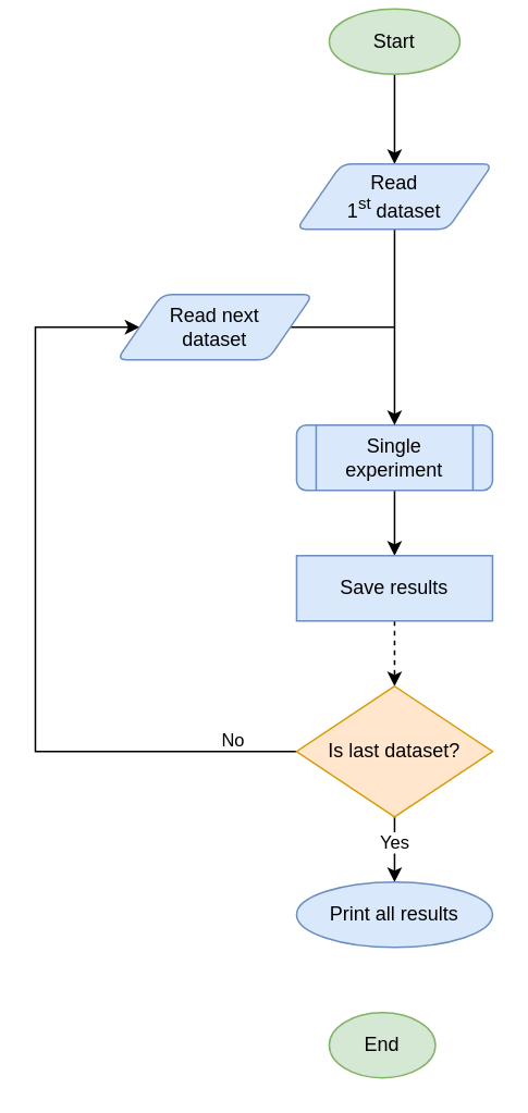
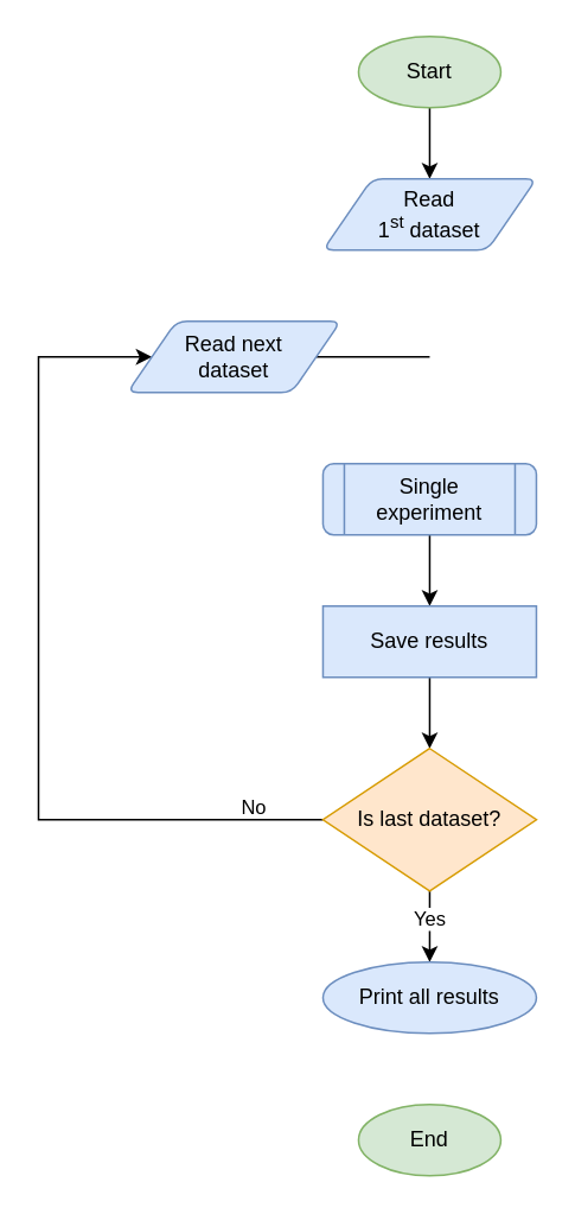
- <mxCell id="3" value="Start" style="ellipse;whiteSpace=wrap;html=1;fillColor=#d5e8d4;strokeColor=#82b366;" parent="1" vertex="1"><mxGeometry x="200.97" y="5" width="80" height="40" as="geometry" /></mxCell>
+ <mxCell id="3" value="Start" style="ellipse;whiteSpace=wrap;html=1;fillColor=#d5e8d4;strokeColor=#82b366;" parent="1" vertex="1"><mxGeometry x="200.97" y="20" width="80" height="40" as="geometry" /></mxCell>
- <mxCell id="7" style="edgeStyle=orthogonalEdgeStyle;rounded=0;orthogonalLoop=1;jettySize=auto;html=1;" parent="1" source="8" target="6" edge="1"><mxGeometry relative="1" as="geometry" /></mxCell>
- <mxCell id="9" style="edgeStyle=orthogonalEdgeStyle;rounded=0;orthogonalLoop=1;jettySize=auto;html=1;dashed=1;" parent="1" source="10" target="15" edge="1"><mxGeometry relative="1" as="geometry" /></mxCell>
+ <mxCell id="9" style="edgeStyle=orthogonalEdgeStyle;rounded=0;orthogonalLoop=1;jettySize=auto;html=1;" parent="1" source="10" target="15" edge="1"><mxGeometry relative="1" as="geometry" /></mxCell>
- <mxCell id="4" value="End" style="ellipse;whiteSpace=wrap;html=1;fillColor=#d5e8d4;strokeColor=#82b366;" parent="1" vertex="1"><mxGeometry x="200.97" y="620" width="65" height="40" as="geometry" /></mxCell>
+ <mxCell id="4" value="End" style="ellipse;whiteSpace=wrap;html=1;fillColor=#d5e8d4;strokeColor=#82b366;" parent="1" vertex="1"><mxGeometry x="200.97" y="620" width="80" height="40" as="geometry" /></mxCell>
